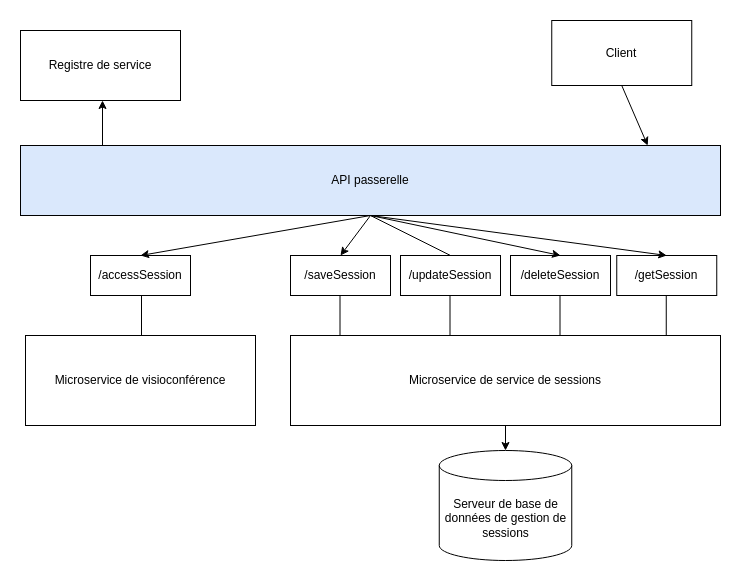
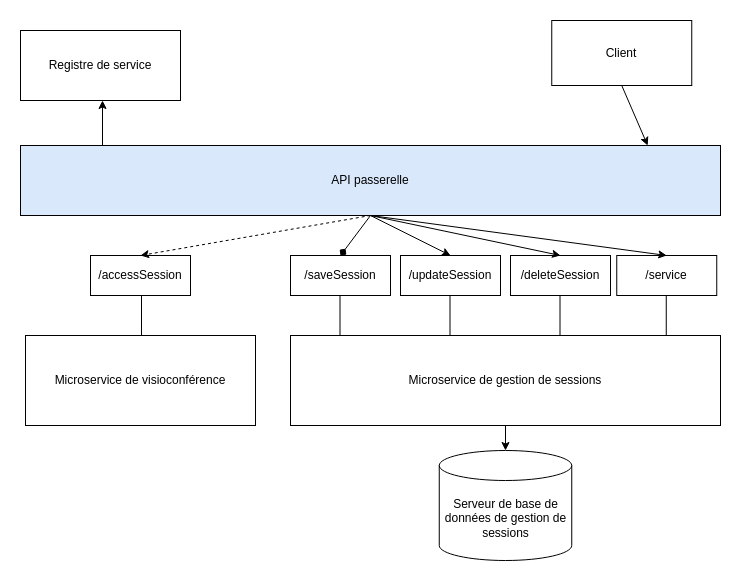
- <mxCell id="18" value="" style="endArrow=classic;html=1;rounded=0;entryX=0.5;entryY=0;entryDx=0;entryDy=0;exitX=0.5;exitY=1;exitDx=0;exitDy=0;" edge="1" parent="1" source="16" target="7"><mxGeometry width="50" height="50" relative="1" as="geometry"><mxPoint x="330" y="325" as="sourcePoint" /><mxPoint x="380" y="275" as="targetPoint" /></mxGeometry></mxCell>
+ <mxCell id="18" value="" style="endArrow=classic;html=1;rounded=0;entryX=0.5;entryY=0;entryDx=0;entryDy=0;exitX=0.5;exitY=1;exitDx=0;exitDy=0;dashed=1;" edge="1" parent="1" source="16" target="7"><mxGeometry width="50" height="50" relative="1" as="geometry"><mxPoint x="330" y="325" as="sourcePoint" /><mxPoint x="380" y="275" as="targetPoint" /></mxGeometry></mxCell>
- <mxCell id="19" value="" style="endArrow=classic;html=1;rounded=0;entryX=0.5;entryY=0;entryDx=0;entryDy=0;exitX=0.5;exitY=1;exitDx=0;exitDy=0;" edge="1" parent="1" source="16" target="13"><mxGeometry width="50" height="50" relative="1" as="geometry"><mxPoint x="380" y="225" as="sourcePoint" /><mxPoint x="150" y="265" as="targetPoint" /></mxGeometry></mxCell>
+ <mxCell id="19" value="" style="endArrow=diamond;html=1;rounded=0;entryX=0.5;entryY=0;entryDx=0;entryDy=0;exitX=0.5;exitY=1;exitDx=0;exitDy=0;" edge="1" parent="1" source="16" target="13"><mxGeometry width="50" height="50" relative="1" as="geometry"><mxPoint x="380" y="225" as="sourcePoint" /><mxPoint x="150" y="265" as="targetPoint" /></mxGeometry></mxCell>
- <mxCell id="20" value="" style="endArrow=none;html=1;rounded=0;entryX=0.5;entryY=0;entryDx=0;entryDy=0;exitX=0.5;exitY=1;exitDx=0;exitDy=0;" edge="1" parent="1" source="16" target="9"><mxGeometry width="50" height="50" relative="1" as="geometry"><mxPoint x="380" y="225" as="sourcePoint" /><mxPoint x="350" y="265" as="targetPoint" /></mxGeometry></mxCell>
+ <mxCell id="20" value="" style="endArrow=classic;html=1;rounded=0;entryX=0.5;entryY=0;entryDx=0;entryDy=0;exitX=0.5;exitY=1;exitDx=0;exitDy=0;" edge="1" parent="1" source="16" target="9"><mxGeometry width="50" height="50" relative="1" as="geometry"><mxPoint x="380" y="225" as="sourcePoint" /><mxPoint x="350" y="265" as="targetPoint" /></mxGeometry></mxCell>
- <mxCell id="15" value="/getSession" style="whiteSpace=wrap;html=1;align=center;" vertex="1" parent="1"><mxGeometry x="616.25" y="255" width="100" height="40" as="geometry" /></mxCell>
+ <mxCell id="15" value="/service" style="whiteSpace=wrap;html=1;align=center;" vertex="1" parent="1"><mxGeometry x="616.25" y="255" width="100" height="40" as="geometry" /></mxCell>
- <mxCell id="3" value="Microservice de service de sessions" style="rounded=0;whiteSpace=wrap;html=1;" vertex="1" parent="1"><mxGeometry x="290" y="335" width="430" height="90" as="geometry" /></mxCell>
+ <mxCell id="3" value="Microservice de gestion de sessions" style="rounded=0;whiteSpace=wrap;html=1;" vertex="1" parent="1"><mxGeometry x="290" y="335" width="430" height="90" as="geometry" /></mxCell>
